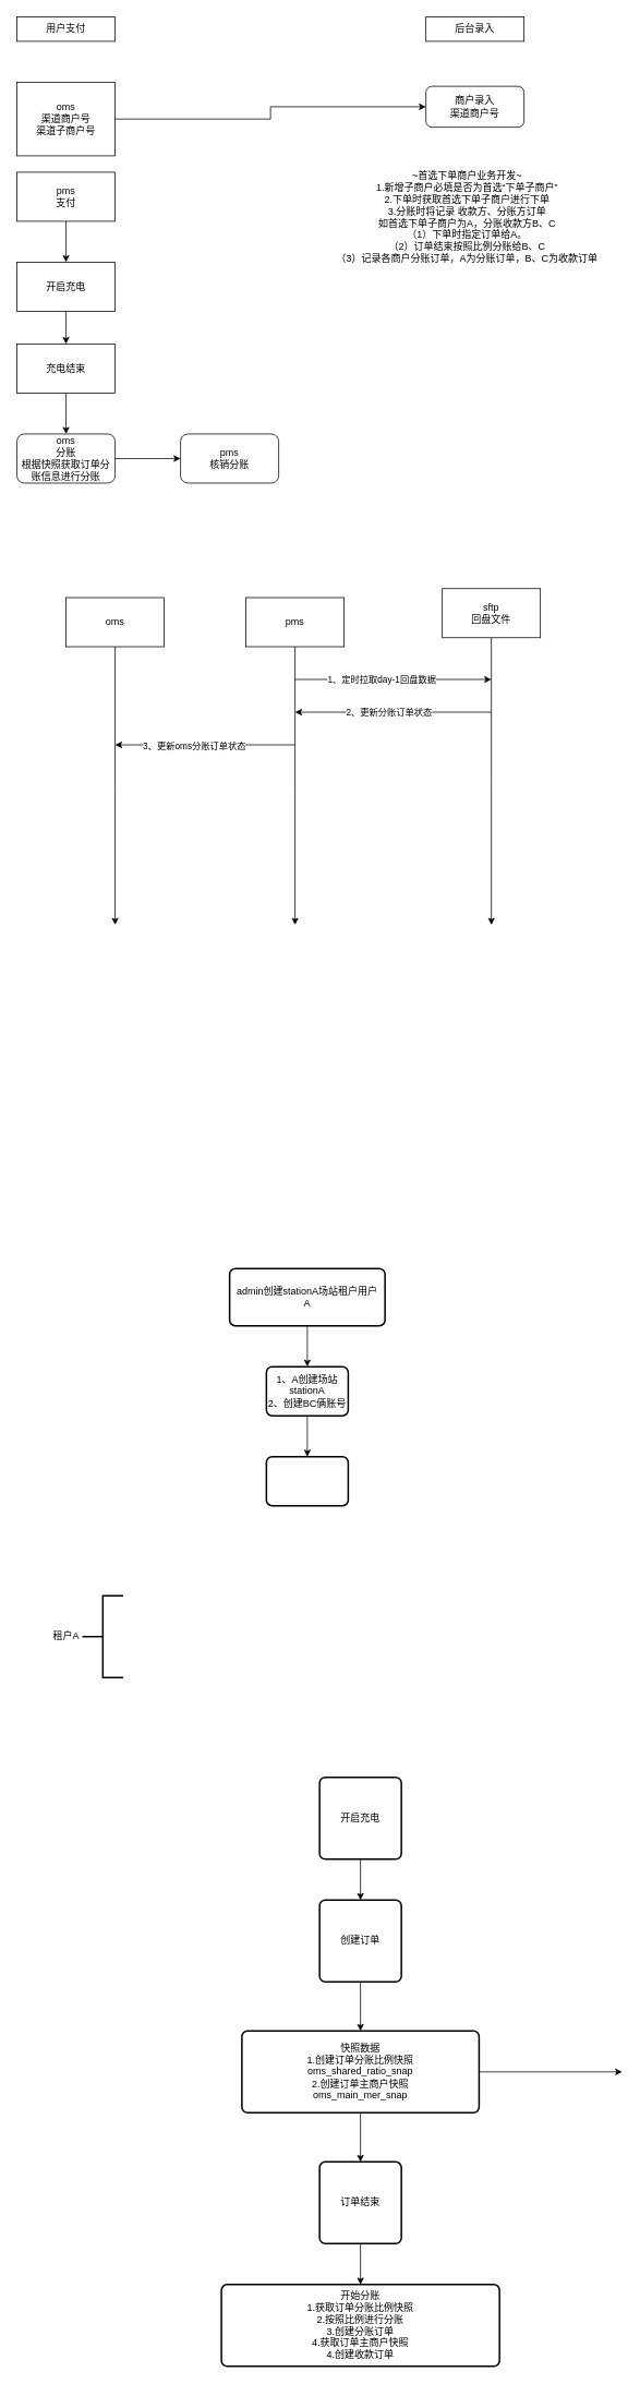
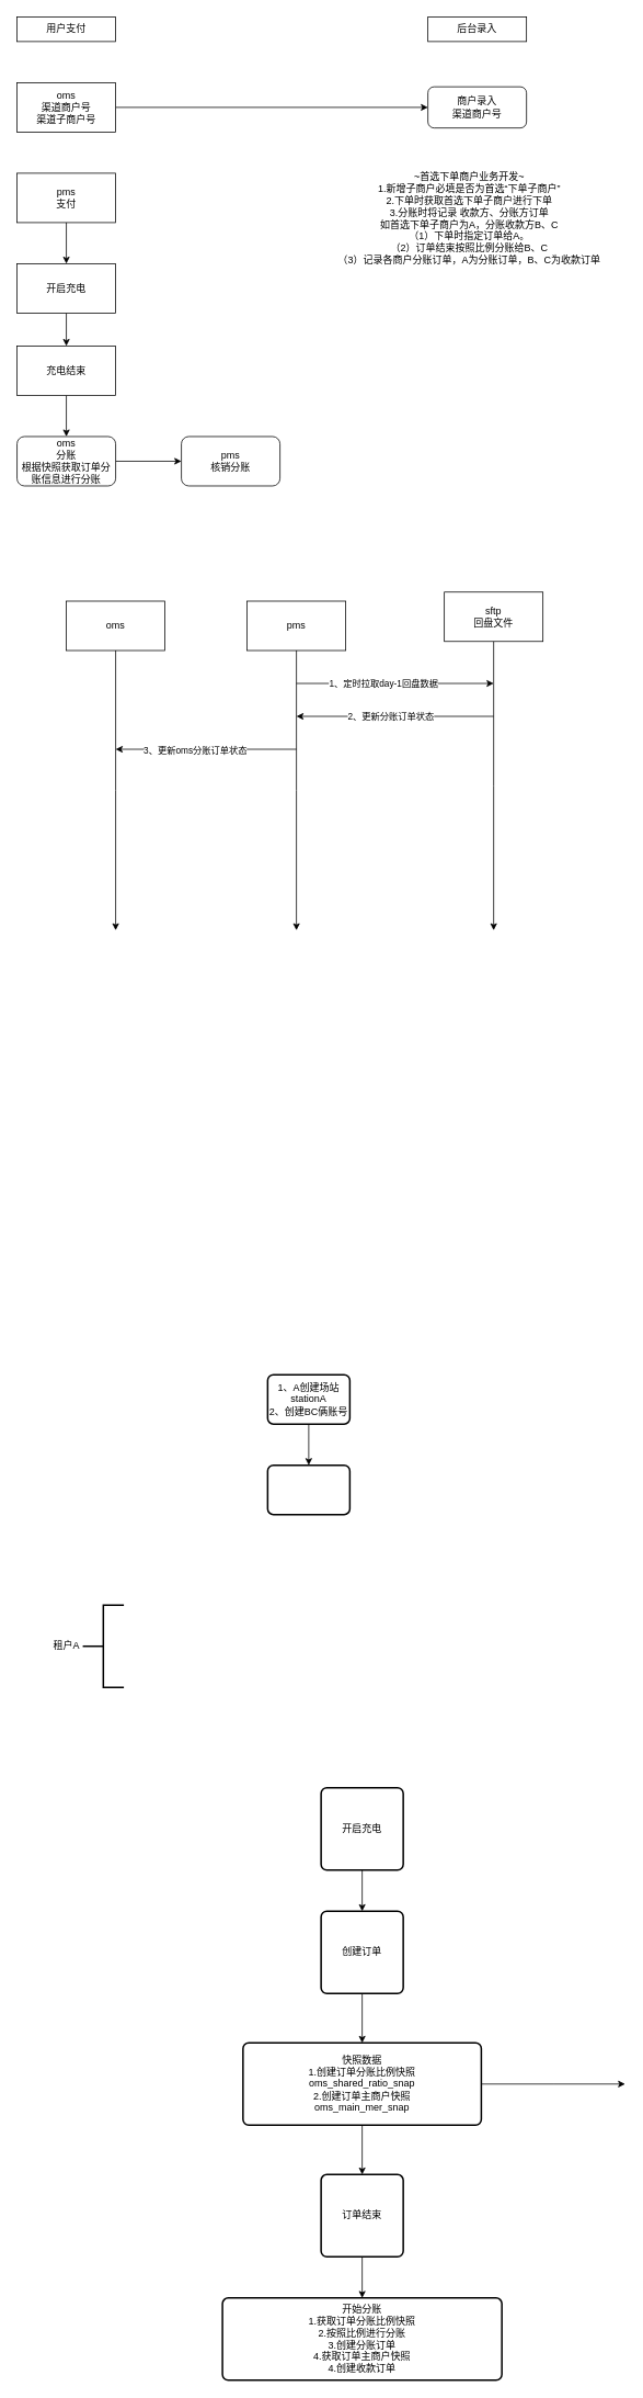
- <mxCell id="4" value="oms&lt;br&gt;渠道商户号&lt;br&gt;渠道子商户号" style="whiteSpace=wrap;html=1;" vertex="1" parent="1"><mxGeometry x="20" y="100" width="120" height="90" as="geometry" /></mxCell>
+ <mxCell id="4" value="oms&lt;br&gt;渠道商户号&lt;br&gt;渠道子商户号" style="whiteSpace=wrap;html=1;" vertex="1" parent="1"><mxGeometry x="20" y="100" width="120" height="60" as="geometry" /></mxCell>
- <mxCell id="30" value="admin创建stationA场站租户用户&lt;div&gt;A&lt;/div&gt;" style="rounded=1;whiteSpace=wrap;html=1;absoluteArcSize=1;arcSize=14;strokeWidth=2;" vertex="1" parent="1"><mxGeometry x="280" y="1550" width="190" height="70" as="geometry" /></mxCell>
- <mxCell id="29" style="edgeStyle=orthogonalEdgeStyle;rounded=0;orthogonalLoop=1;jettySize=auto;html=1;" edge="1" parent="1" source="30" target="32"><mxGeometry relative="1" as="geometry"><mxPoint x="375" y="1700" as="targetPoint" /></mxGeometry></mxCell>
